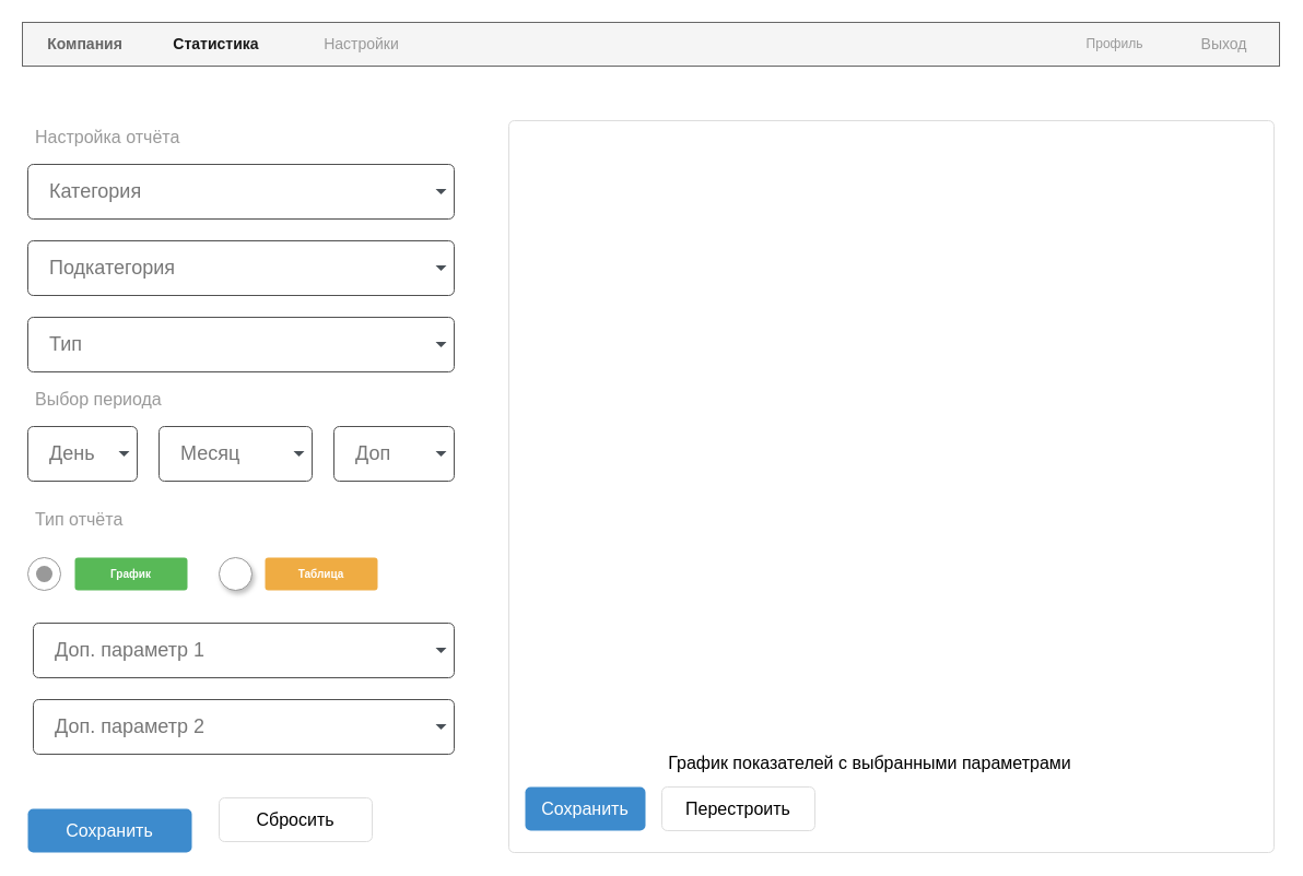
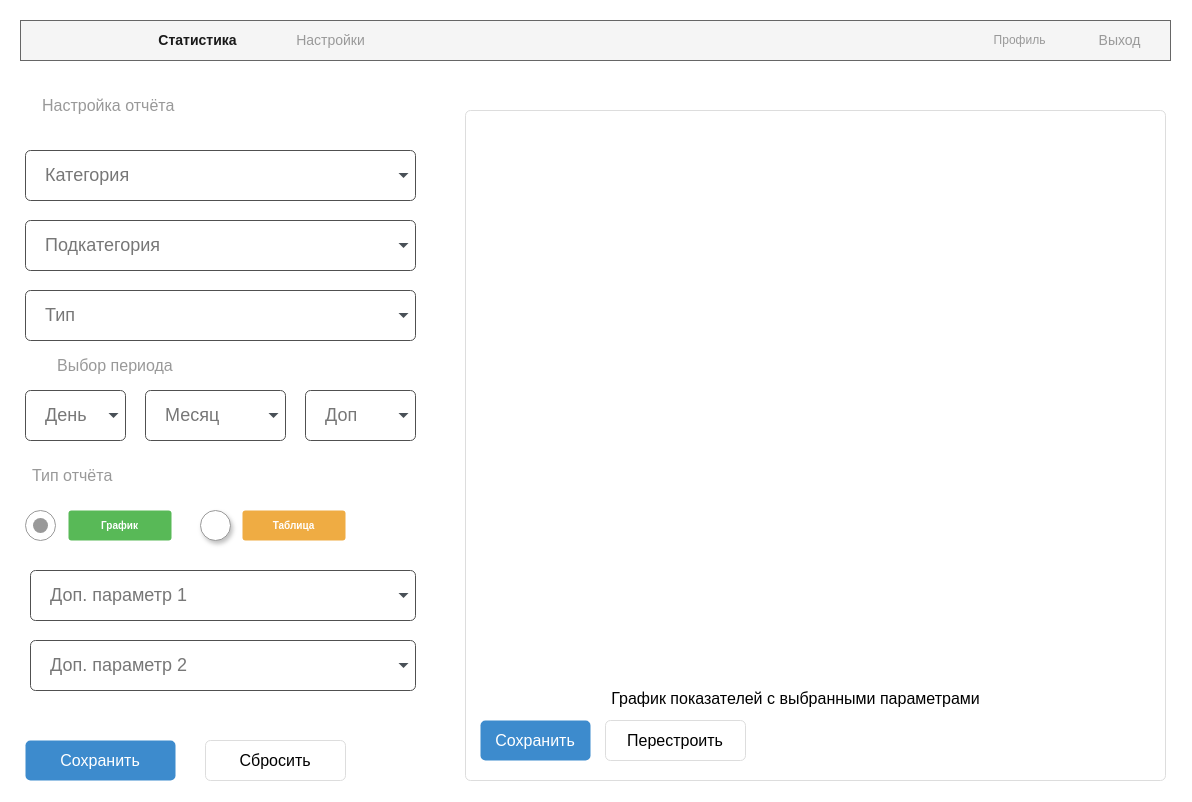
- <mxCell id="3" value="&lt;b style=&quot;&quot;&gt;&lt;font color=&quot;#666666&quot;&gt;Компания&lt;/font&gt;&lt;/b&gt;" style="html=1;shadow=0;dashed=0;fillColor=none;strokeColor=none;shape=mxgraph.bootstrap.rect;fontColor=#999999;fontSize=14;whiteSpace=wrap;" parent="2" vertex="1"><mxGeometry width="115" height="40" as="geometry" /></mxCell>
- <mxCell id="24" value="&lt;font style=&quot;font-size: 16px;&quot;&gt;Настройка отчёта&lt;/font&gt;" style="html=1;shadow=0;dashed=0;shape=mxgraph.bootstrap.rect;strokeColor=none;fillColor=none;fontColor=#999999;align=left;spacingLeft=5;whiteSpace=wrap;rounded=0;" vertex="1" parent="1"><mxGeometry x="25" y="110" width="320" height="30" as="geometry" /></mxCell>
+ <mxCell id="24" value="&lt;font style=&quot;font-size: 16px;&quot;&gt;Настройка отчёта&lt;/font&gt;" style="html=1;shadow=0;dashed=0;shape=mxgraph.bootstrap.rect;strokeColor=none;fillColor=none;fontColor=#999999;align=left;spacingLeft=5;whiteSpace=wrap;rounded=0;" vertex="1" parent="1"><mxGeometry x="35" y="90" width="320" height="30" as="geometry" /></mxCell>
- <mxCell id="31" value="&lt;font style=&quot;font-size: 16px;&quot;&gt;Выбор периода&lt;/font&gt;" style="html=1;shadow=0;dashed=0;shape=mxgraph.bootstrap.rect;strokeColor=none;fillColor=none;fontColor=#999999;align=left;spacingLeft=5;whiteSpace=wrap;rounded=0;" vertex="1" parent="1"><mxGeometry x="25" y="350" width="320" height="30" as="geometry" /></mxCell>
+ <mxCell id="31" value="&lt;font style=&quot;font-size: 16px;&quot;&gt;Выбор периода&lt;/font&gt;" style="html=1;shadow=0;dashed=0;shape=mxgraph.bootstrap.rect;strokeColor=none;fillColor=none;fontColor=#999999;align=left;spacingLeft=5;whiteSpace=wrap;rounded=0;" vertex="1" parent="1"><mxGeometry x="50" y="350" width="320" height="30" as="geometry" /></mxCell>
- <mxCell id="13" value="Сбросить" style="html=1;shadow=0;dashed=0;shape=mxgraph.bootstrap.rrect;align=center;rSize=5;strokeColor=#dddddd;fontSize=16;whiteSpace=wrap;rounded=0;" parent="1" vertex="1"><mxGeometry x="200" y="730" width="140" height="40" as="geometry" /></mxCell>
+ <mxCell id="13" value="Сбросить" style="html=1;shadow=0;dashed=0;shape=mxgraph.bootstrap.rrect;align=center;rSize=5;strokeColor=#dddddd;fontSize=16;whiteSpace=wrap;rounded=0;" parent="1" vertex="1"><mxGeometry x="205" y="740" width="140" height="40" as="geometry" /></mxCell>
